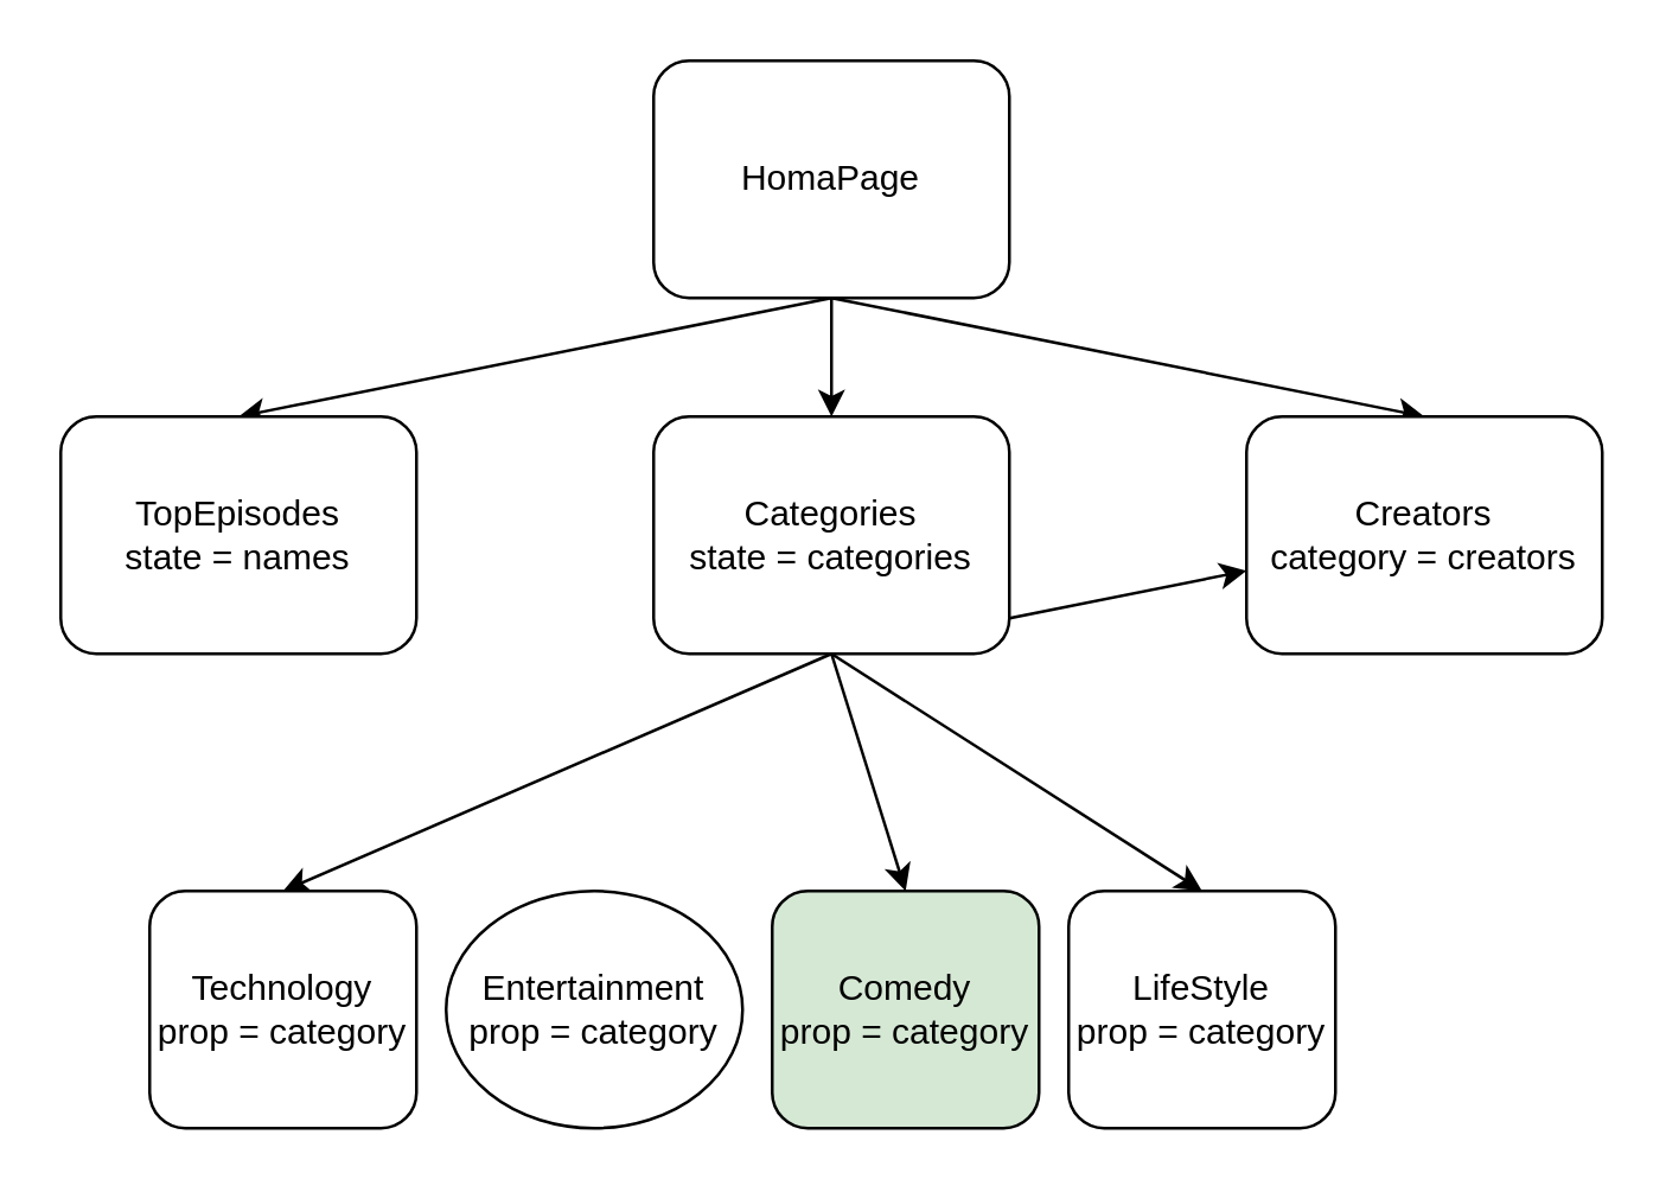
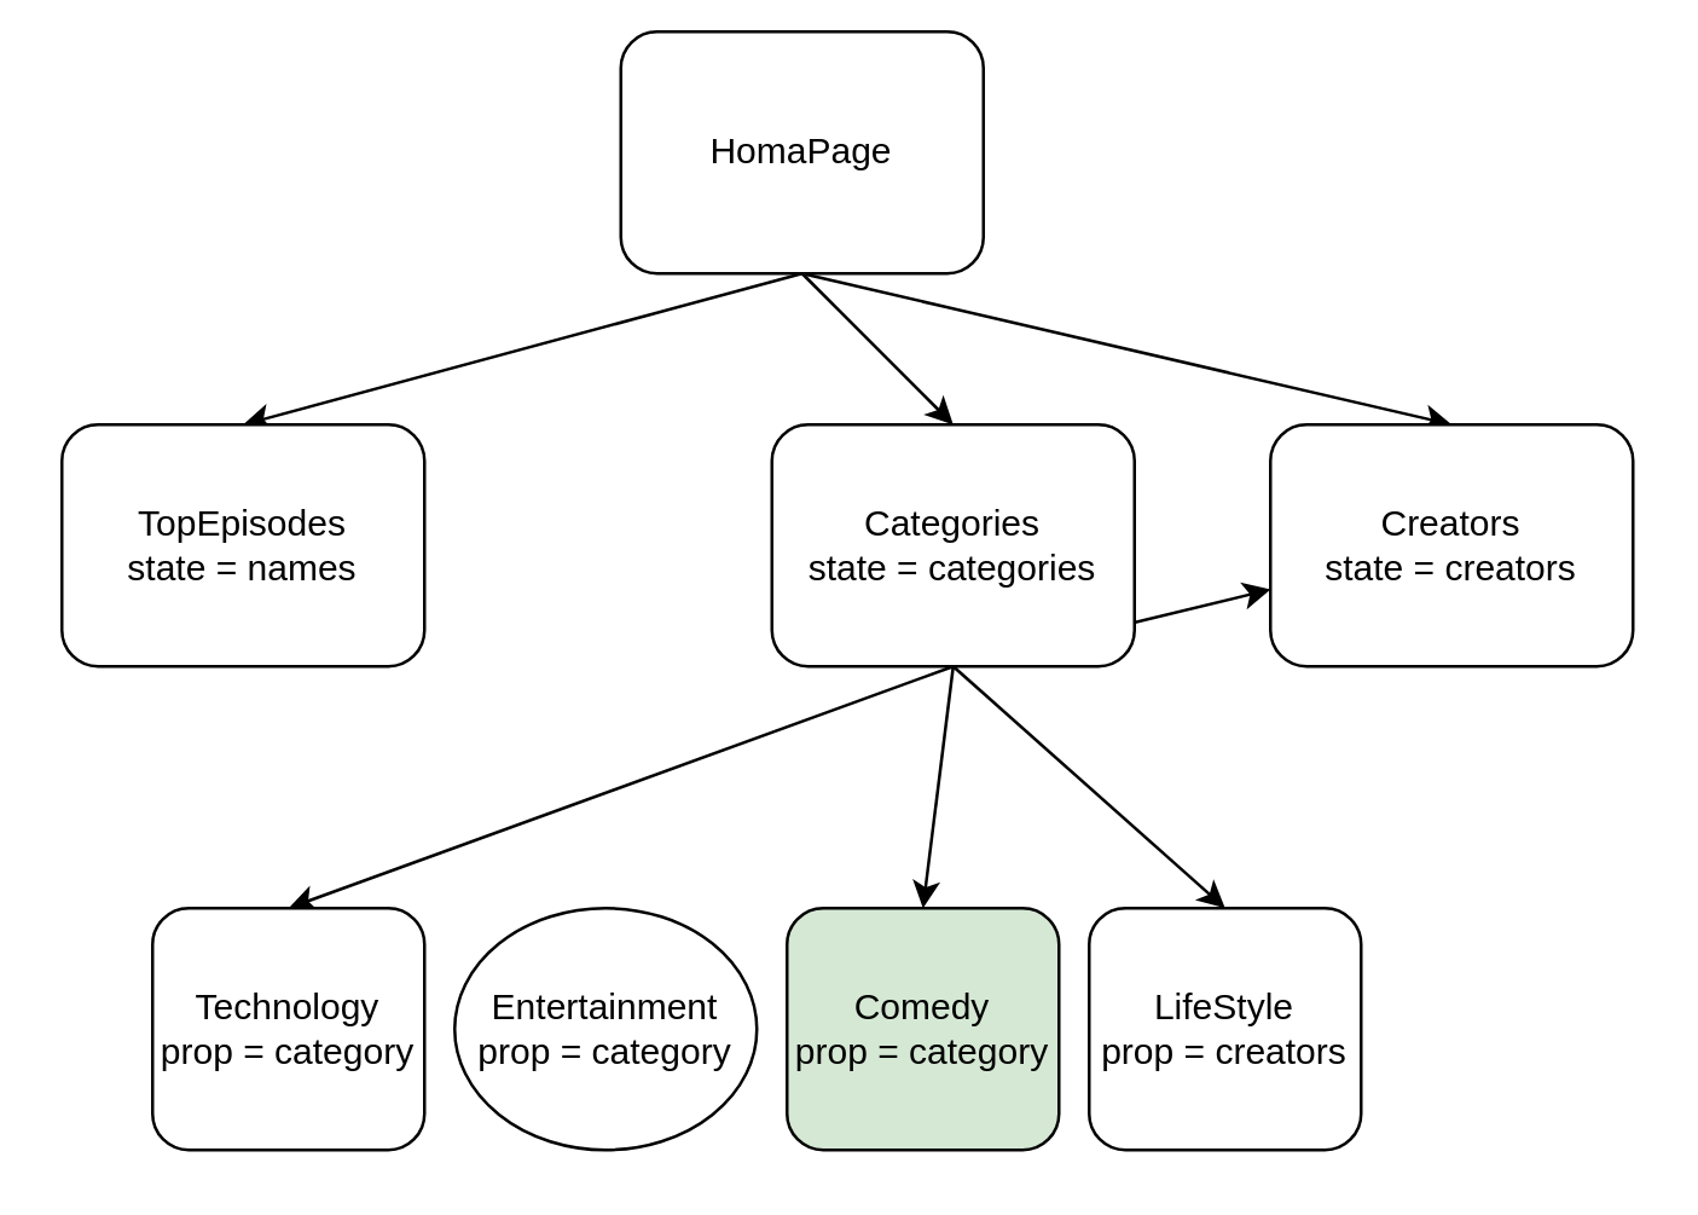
- <mxCell id="5" value="HomaPage" style="rounded=1;whiteSpace=wrap;html=1;" vertex="1" parent="1"><mxGeometry x="220" width="120" height="80" as="geometry" y="20" /></mxCell>
+ <mxCell id="5" value="HomaPage" style="rounded=1;whiteSpace=wrap;html=1;" vertex="1" parent="1"><mxGeometry x="205" y="10" width="120" height="80" as="geometry" /></mxCell>
- <mxCell id="11" value="Categories&lt;div&gt;state = categories&lt;/div&gt;" style="rounded=1;whiteSpace=wrap;html=1;" vertex="1" parent="1"><mxGeometry x="220" y="140" width="120" height="80" as="geometry" /></mxCell>
+ <mxCell id="11" value="Categories&lt;div&gt;state = categories&lt;/div&gt;" style="rounded=1;whiteSpace=wrap;html=1;" vertex="1" parent="1"><mxGeometry x="255" y="140" width="120" height="80" as="geometry" /></mxCell>
- <mxCell id="12" value="Creators&lt;div&gt;category = creators&lt;/div&gt;" style="rounded=1;whiteSpace=wrap;html=1;" vertex="1" parent="1"><mxGeometry x="420" y="140" width="120" height="80" as="geometry" /></mxCell>
+ <mxCell id="12" value="Creators&lt;div&gt;state = creators&lt;/div&gt;" style="rounded=1;whiteSpace=wrap;html=1;" vertex="1" parent="1"><mxGeometry x="420" y="140" width="120" height="80" as="geometry" /></mxCell>
- <mxCell id="16" value="LifeStyle&lt;div&gt;prop = category&lt;/div&gt;" style="rounded=1;whiteSpace=wrap;html=1;" vertex="1" parent="1"><mxGeometry x="360" y="300" width="90" height="80" as="geometry" /></mxCell>
+ <mxCell id="16" value="LifeStyle&lt;div&gt;prop = creators&lt;/div&gt;" style="rounded=1;whiteSpace=wrap;html=1;" vertex="1" parent="1"><mxGeometry x="360" y="300" width="90" height="80" as="geometry" /></mxCell>
